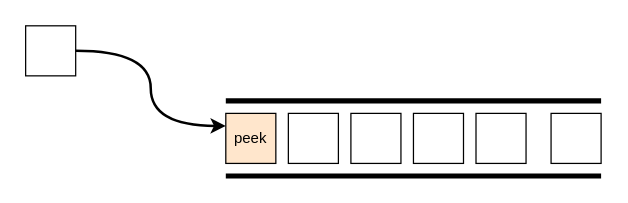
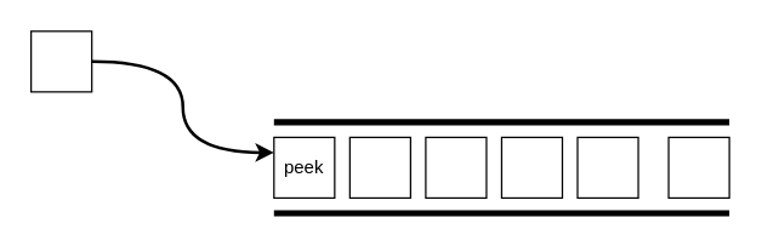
- <mxCell id="4" value="peek" style="rounded=0;whiteSpace=wrap;html=1;fillColor=#ffe6cc;" vertex="1" parent="1"><mxGeometry x="180" y="90" width="40" height="40" as="geometry" /></mxCell>
+ <mxCell id="4" value="peek" style="rounded=0;whiteSpace=wrap;html=1;" vertex="1" parent="1"><mxGeometry x="180" y="90" width="40" height="40" as="geometry" /></mxCell>
